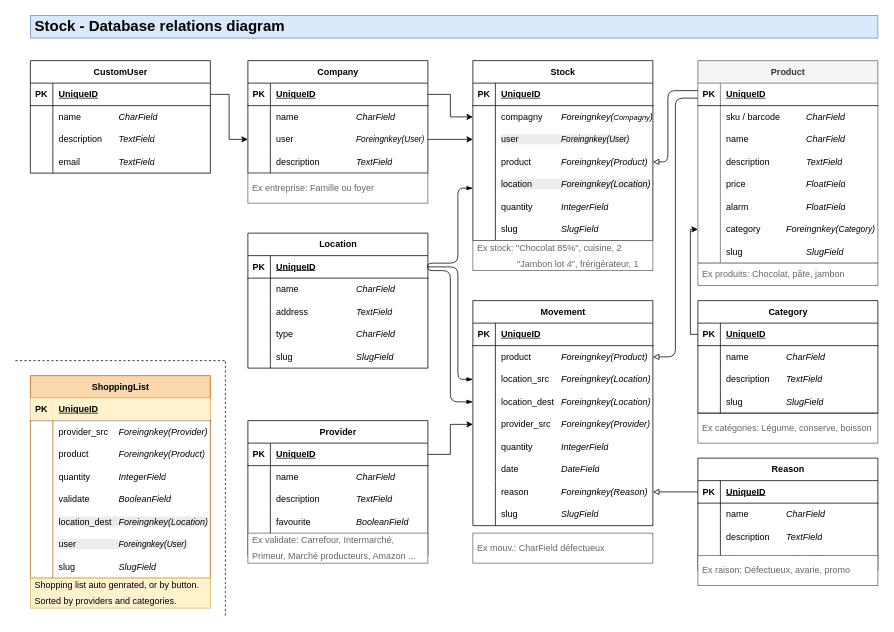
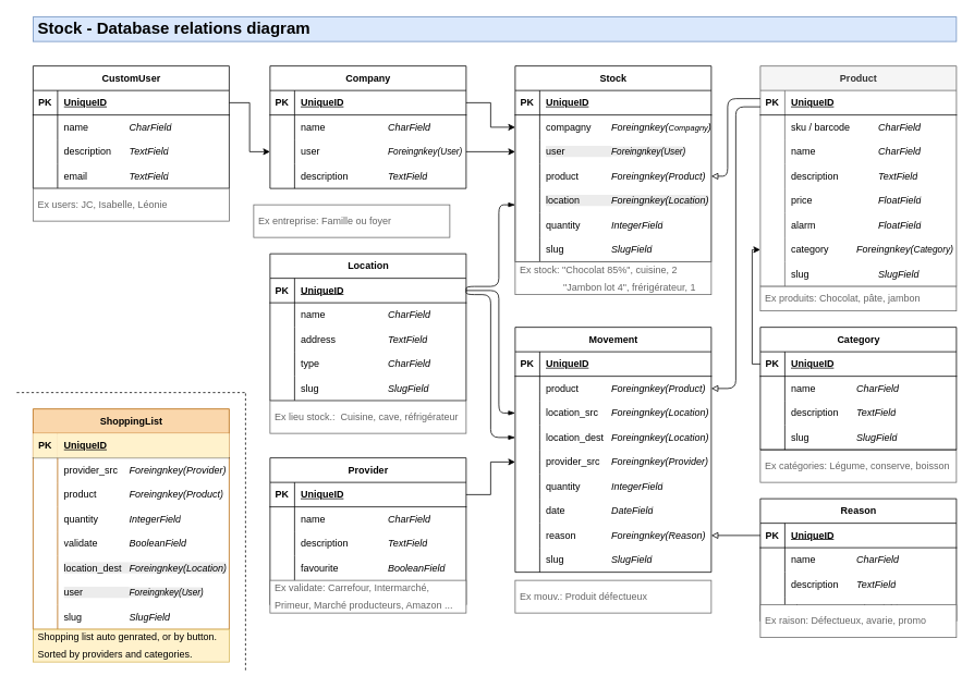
+ <mxCell id="160" value="&lt;font style=&quot;font-size: 12px;&quot;&gt;Ex users: JC, Isabelle, Léonie&lt;/font&gt;" style="strokeWidth=1;shadow=0;dashed=0;align=center;html=1;shape=mxgraph.mockup.text.textBox;fontColor=#666666;align=left;fontSize=17;spacingLeft=4;spacingTop=-3;whiteSpace=wrap;strokeColor=#666666;mainText=" parent="1" vertex="1"><mxGeometry x="40" y="230" width="240" height="40" as="geometry" /></mxCell>
- <mxCell id="193" value="&lt;font style=&quot;font-size: 12px;&quot;&gt;Ex entreprise: Famille ou foyer&lt;/font&gt;" style="strokeWidth=1;shadow=0;dashed=0;align=center;html=1;shape=mxgraph.mockup.text.textBox;fontColor=#666666;align=left;fontSize=17;spacingLeft=4;spacingTop=-3;whiteSpace=wrap;strokeColor=#666666;mainText=" parent="1" vertex="1"><mxGeometry x="330" y="230" width="240" height="40" as="geometry" /></mxCell>
+ <mxCell id="193" value="&lt;font style=&quot;font-size: 12px;&quot;&gt;Ex entreprise: Famille ou foyer&lt;/font&gt;" style="strokeWidth=1;shadow=0;dashed=0;align=center;html=1;shape=mxgraph.mockup.text.textBox;fontColor=#666666;align=left;fontSize=17;spacingLeft=4;spacingTop=-3;whiteSpace=wrap;strokeColor=#666666;mainText=" parent="1" vertex="1"><mxGeometry x="310" y="250" width="240" height="40" as="geometry" /></mxCell>
+ <mxCell id="128" value="&lt;font style=&quot;font-size: 12px;&quot;&gt;Ex lieu stock.:&amp;nbsp; Cuisine, cave, réfrigérateur&amp;nbsp;&lt;/font&gt;" style="strokeWidth=1;shadow=0;dashed=0;align=center;html=1;shape=mxgraph.mockup.text.textBox;fontColor=#666666;align=left;fontSize=17;spacingLeft=4;spacingTop=-3;whiteSpace=wrap;strokeColor=#666666;mainText=" parent="1" vertex="1"><mxGeometry x="330" y="490" width="240" height="40" as="geometry" /></mxCell>
- <mxCell id="131" value="&lt;font style=&quot;font-size: 12px;&quot;&gt;Ex mouv.: CharField défectueux&lt;/font&gt;" style="strokeWidth=1;shadow=0;dashed=0;align=center;html=1;shape=mxgraph.mockup.text.textBox;fontColor=#666666;align=left;fontSize=17;spacingLeft=4;spacingTop=-3;whiteSpace=wrap;strokeColor=#666666;mainText=" parent="1" vertex="1"><mxGeometry x="630" y="710" width="240" height="40" as="geometry" /></mxCell>
+ <mxCell id="131" value="&lt;font style=&quot;font-size: 12px;&quot;&gt;Ex mouv.: Produit défectueux&lt;/font&gt;" style="strokeWidth=1;shadow=0;dashed=0;align=center;html=1;shape=mxgraph.mockup.text.textBox;fontColor=#666666;align=left;fontSize=17;spacingLeft=4;spacingTop=-3;whiteSpace=wrap;strokeColor=#666666;mainText=" parent="1" vertex="1"><mxGeometry x="630" y="710" width="240" height="40" as="geometry" /></mxCell>
